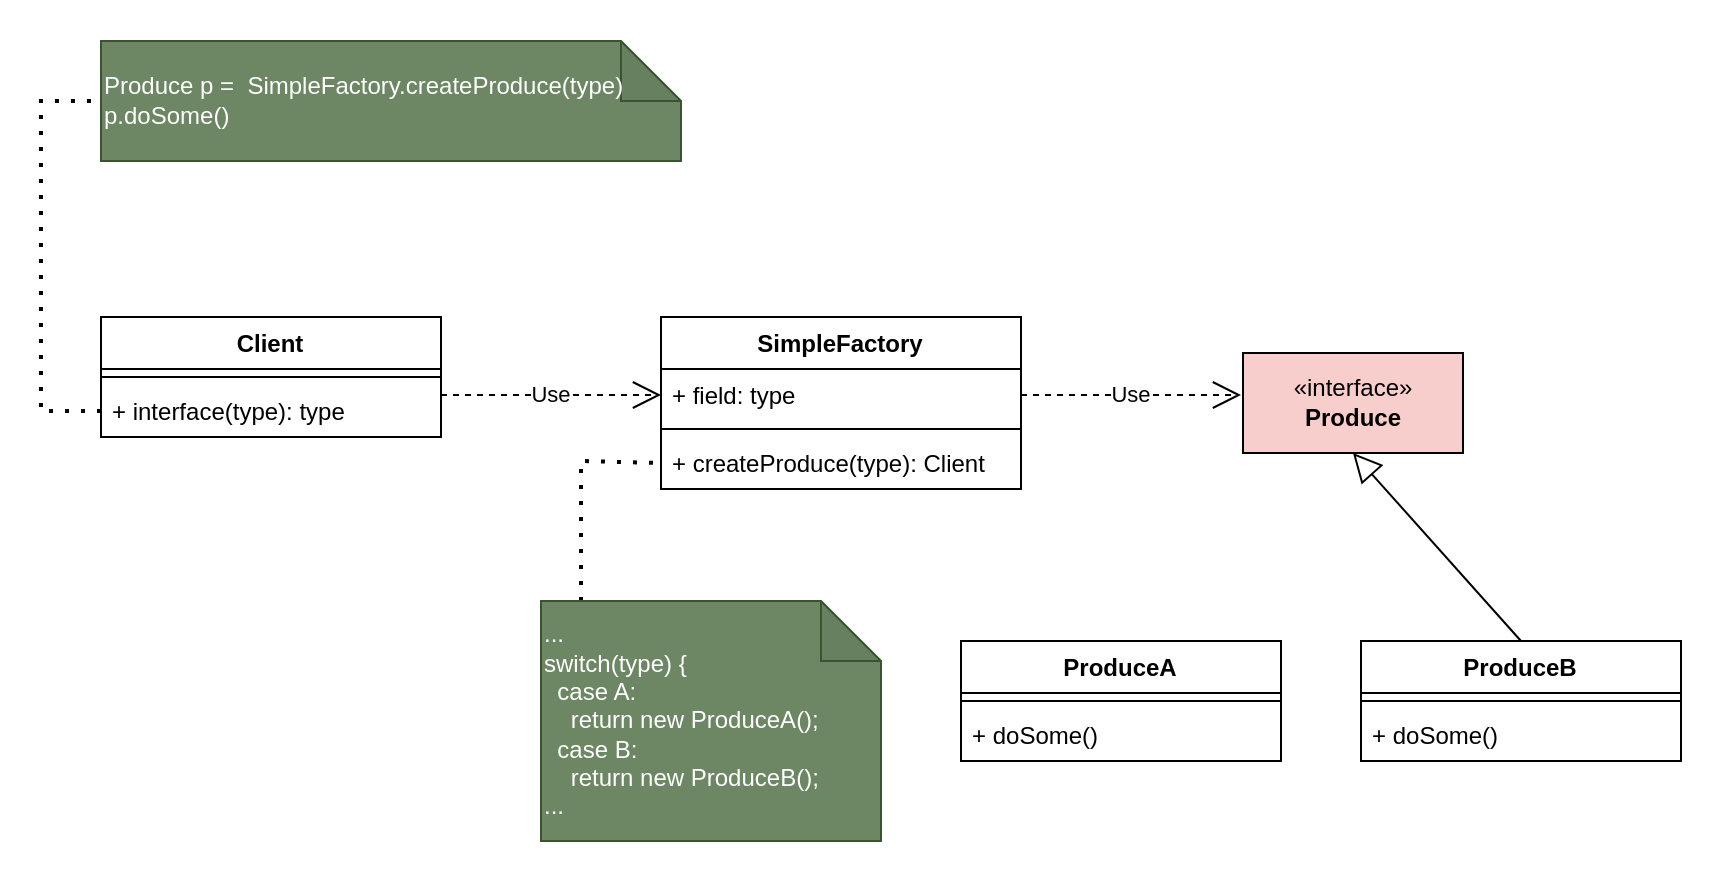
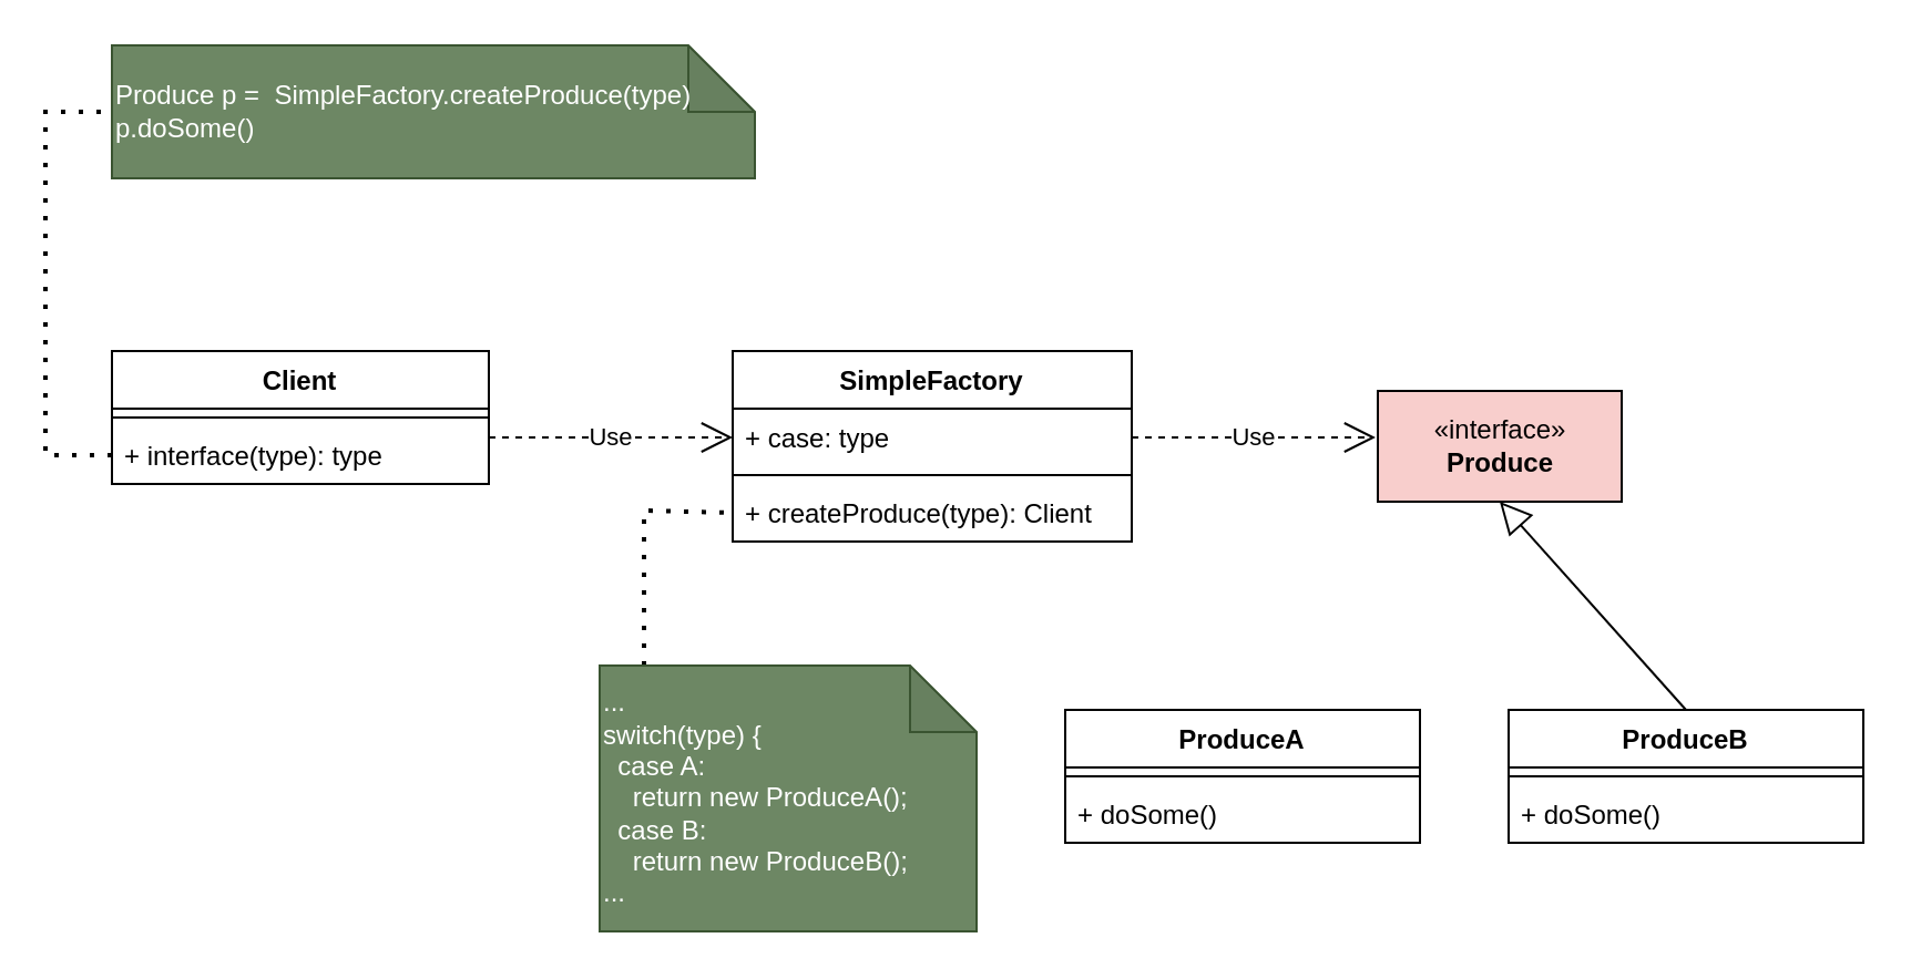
- <mxCell id="6" value="+ field: type" style="text;strokeColor=none;fillColor=none;align=left;verticalAlign=top;spacingLeft=4;spacingRight=4;overflow=hidden;rotatable=0;points=[[0,0.5],[1,0.5]];portConstraint=eastwest;" vertex="1" parent="5"><mxGeometry y="26" width="180" height="26" as="geometry" /></mxCell>
+ <mxCell id="6" value="+ case: type" style="text;strokeColor=none;fillColor=none;align=left;verticalAlign=top;spacingLeft=4;spacingRight=4;overflow=hidden;rotatable=0;points=[[0,0.5],[1,0.5]];portConstraint=eastwest;" vertex="1" parent="5"><mxGeometry y="26" width="180" height="26" as="geometry" /></mxCell>
